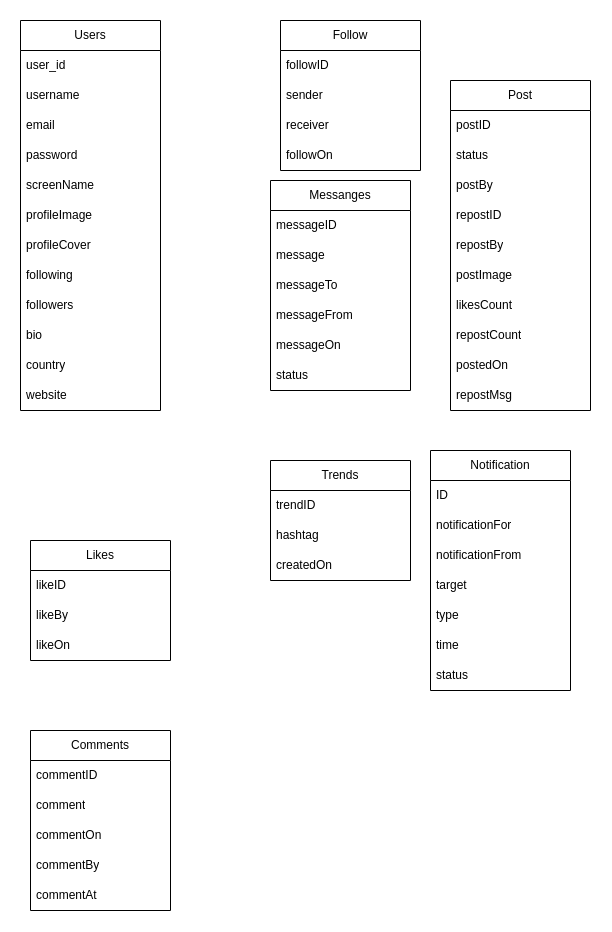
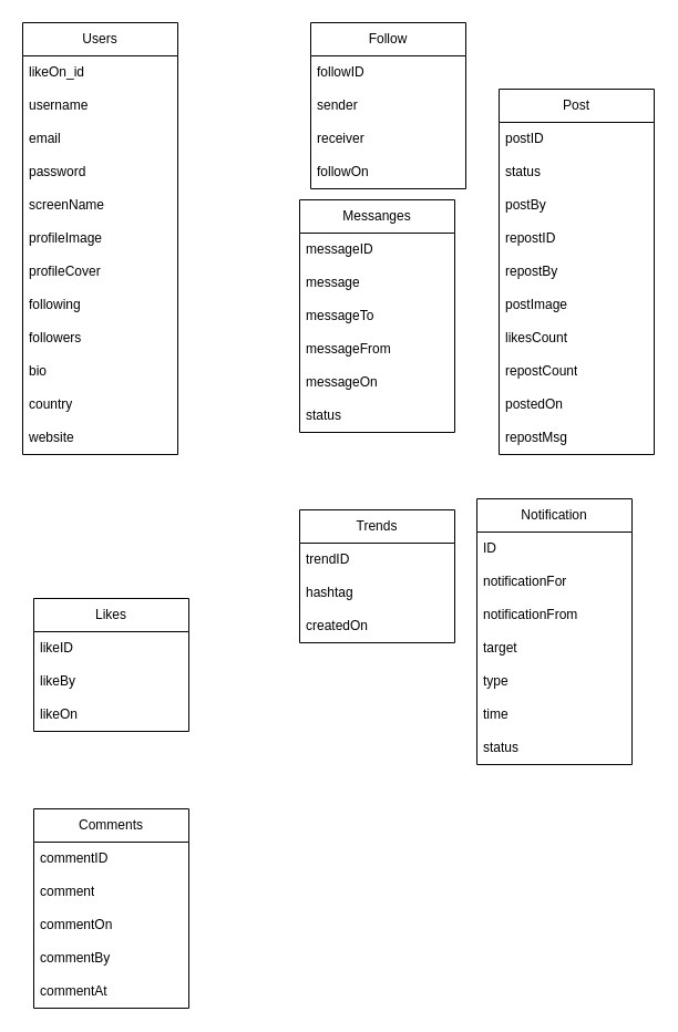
- <mxCell id="3" value="user_id" style="text;strokeColor=none;fillColor=none;align=left;verticalAlign=middle;spacingLeft=4;spacingRight=4;overflow=hidden;points=[[0,0.5],[1,0.5]];portConstraint=eastwest;rotatable=0;whiteSpace=wrap;html=1;" vertex="1" parent="2"><mxGeometry y="30" width="140" height="30" as="geometry" /></mxCell>
+ <mxCell id="3" value="likeOn_id" style="text;strokeColor=none;fillColor=none;align=left;verticalAlign=middle;spacingLeft=4;spacingRight=4;overflow=hidden;points=[[0,0.5],[1,0.5]];portConstraint=eastwest;rotatable=0;whiteSpace=wrap;html=1;" vertex="1" parent="2"><mxGeometry y="30" width="140" height="30" as="geometry" /></mxCell>
